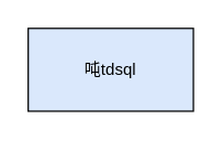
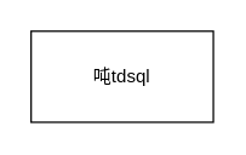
- <mxCell id="2" value="&lt;font style=&quot;vertical-align: inherit;&quot;&gt;&lt;font style=&quot;vertical-align: inherit;&quot;&gt;吨tdsql&lt;/font&gt;&lt;/font&gt;" style="rounded=0;whiteSpace=wrap;html=1;fillColor=#dae8fc;" vertex="1" parent="1"><mxGeometry x="20" y="20" width="120" height="60" as="geometry" /></mxCell>
+ <mxCell id="2" value="&lt;font style=&quot;vertical-align: inherit;&quot;&gt;&lt;font style=&quot;vertical-align: inherit;&quot;&gt;吨tdsql&lt;/font&gt;&lt;/font&gt;" style="rounded=0;whiteSpace=wrap;html=1;" vertex="1" parent="1"><mxGeometry x="20" y="20" width="120" height="60" as="geometry" /></mxCell>
